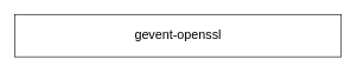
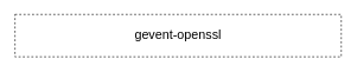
- <mxCell id="2" value="&lt;font style=&quot;font-size: 18px&quot;&gt;gevent-openssl&lt;/font&gt;" style="rounded=0;whiteSpace=wrap;html=1;" parent="1" vertex="1"><mxGeometry x="20" y="20" width="460" height="60" as="geometry" /></mxCell>
+ <mxCell id="2" value="&lt;font style=&quot;font-size: 18px&quot;&gt;gevent-openssl&lt;/font&gt;" style="rounded=0;whiteSpace=wrap;html=1;dashed=1;" parent="1" vertex="1"><mxGeometry x="20" y="20" width="460" height="60" as="geometry" /></mxCell>
